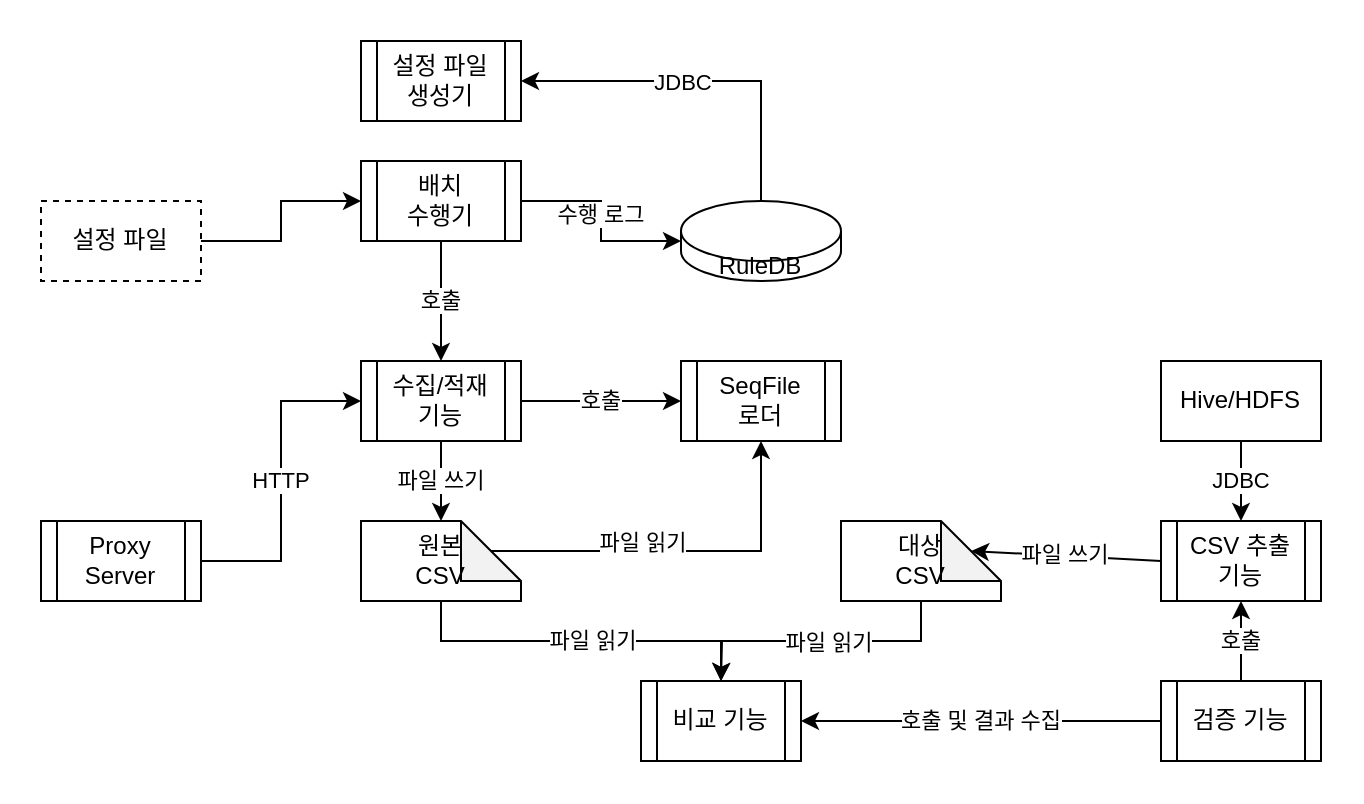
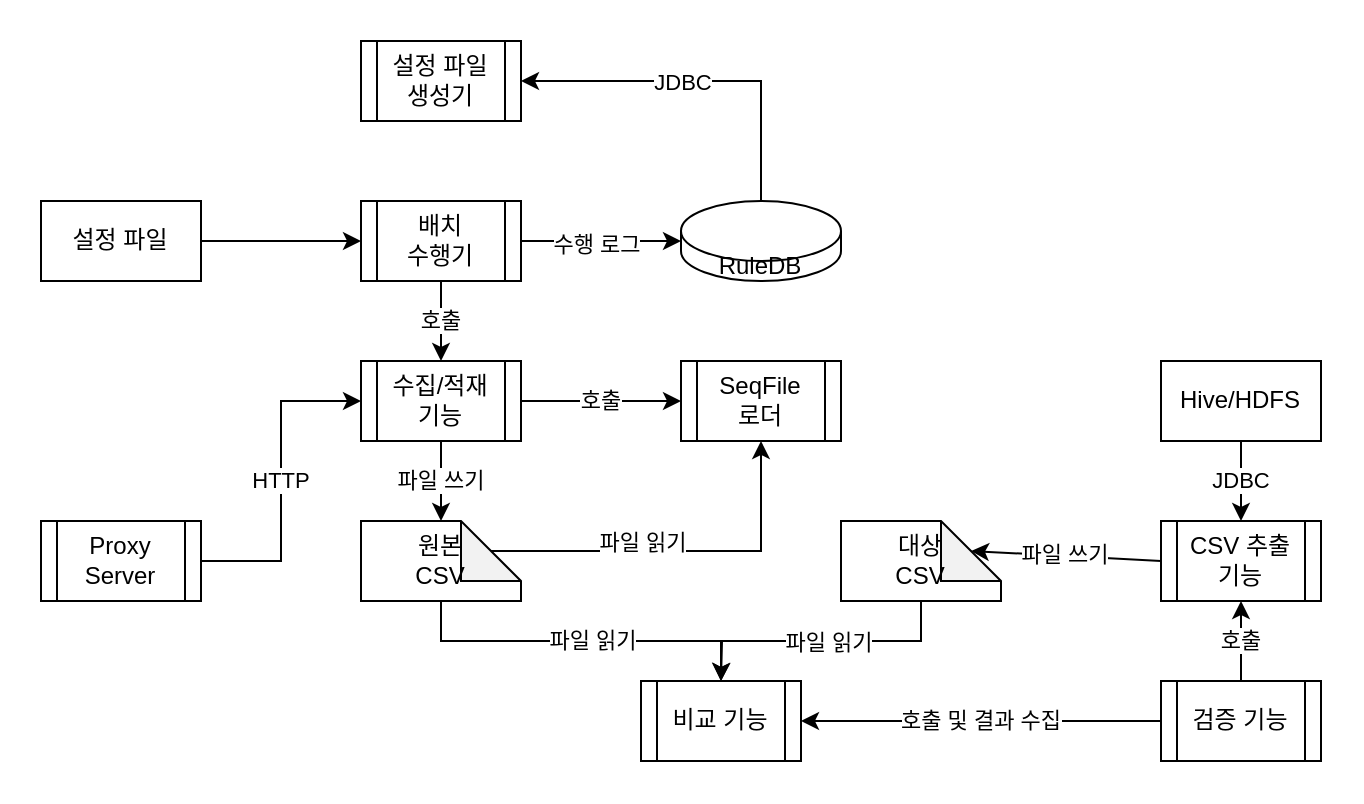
- <mxCell id="13" value="배치&lt;br&gt;수행기" style="shape=process;whiteSpace=wrap;html=1;backgroundOutline=1;" parent="1" vertex="1"><mxGeometry x="180" y="80" width="80" height="40" as="geometry" /></mxCell>
+ <mxCell id="13" value="배치&lt;br&gt;수행기" style="shape=process;whiteSpace=wrap;html=1;backgroundOutline=1;" parent="1" vertex="1"><mxGeometry x="180" y="100" width="80" height="40" as="geometry" /></mxCell>
- <mxCell id="34" value="설정 파일" style="rounded=0;whiteSpace=wrap;html=1;dashed=1;" vertex="1" parent="1"><mxGeometry x="20" y="100" width="80" height="40" as="geometry" /></mxCell>
+ <mxCell id="34" value="설정 파일" style="rounded=0;whiteSpace=wrap;html=1;" vertex="1" parent="1"><mxGeometry x="20" y="100" width="80" height="40" as="geometry" /></mxCell>
